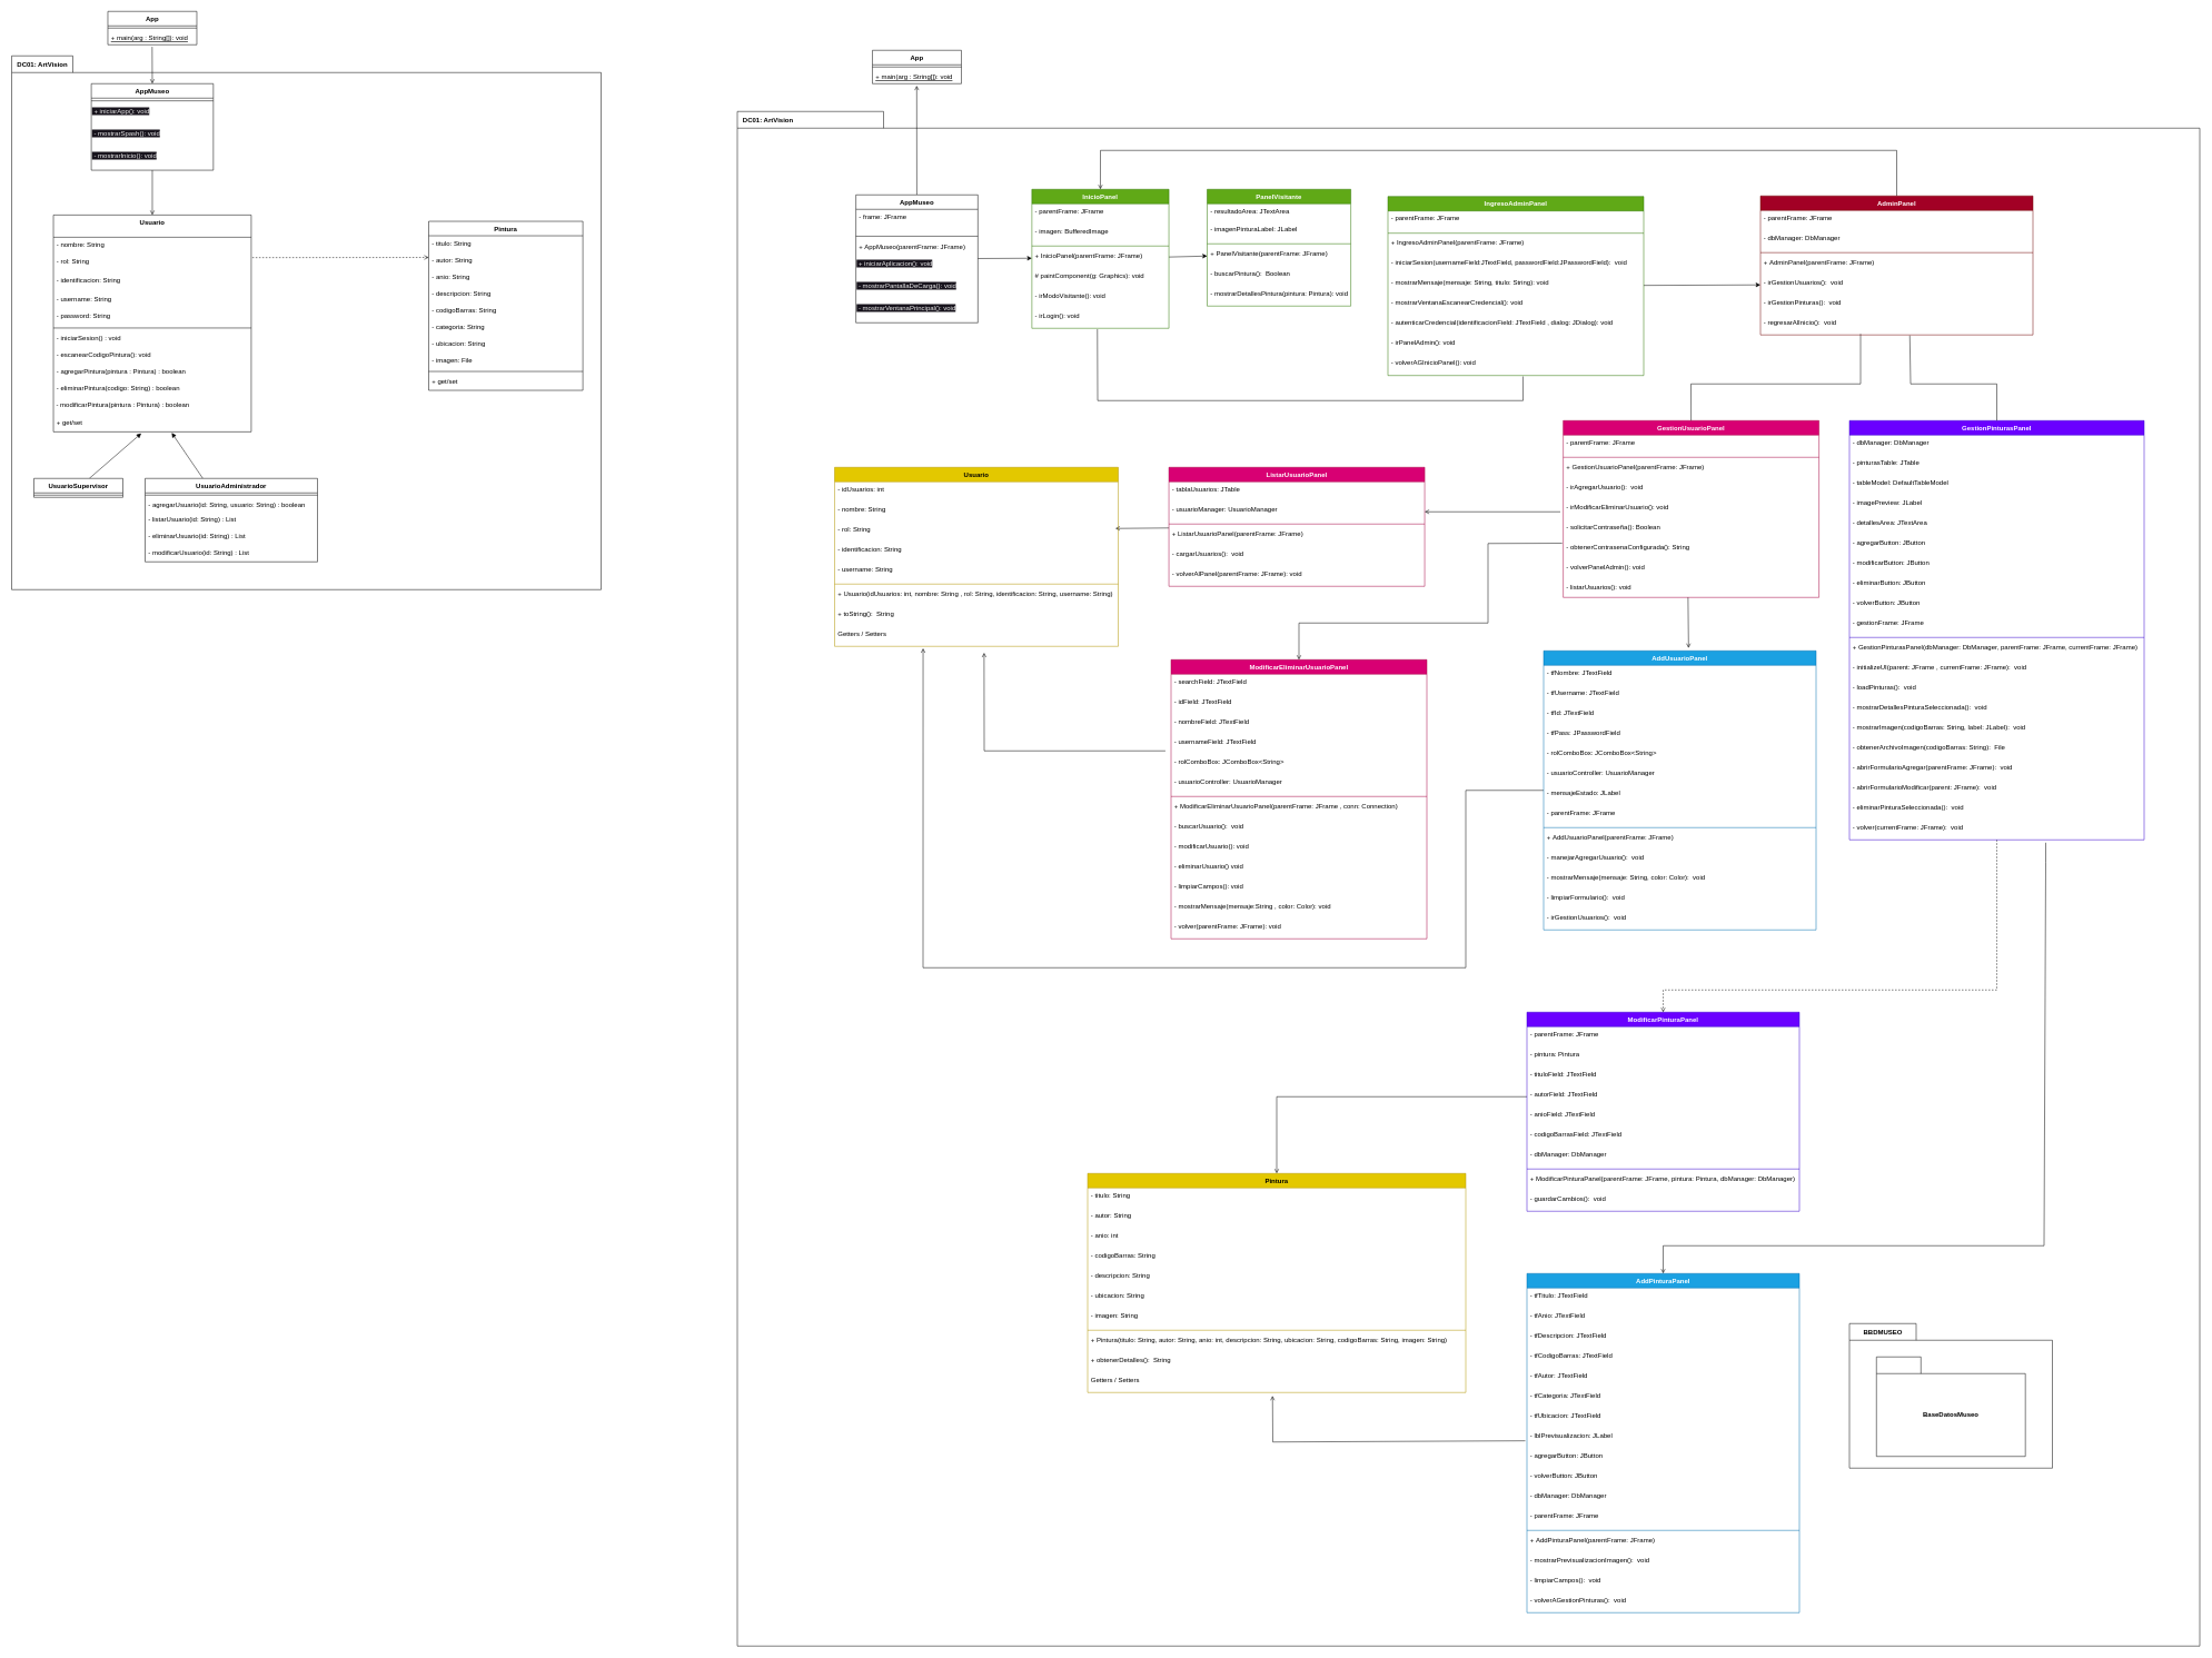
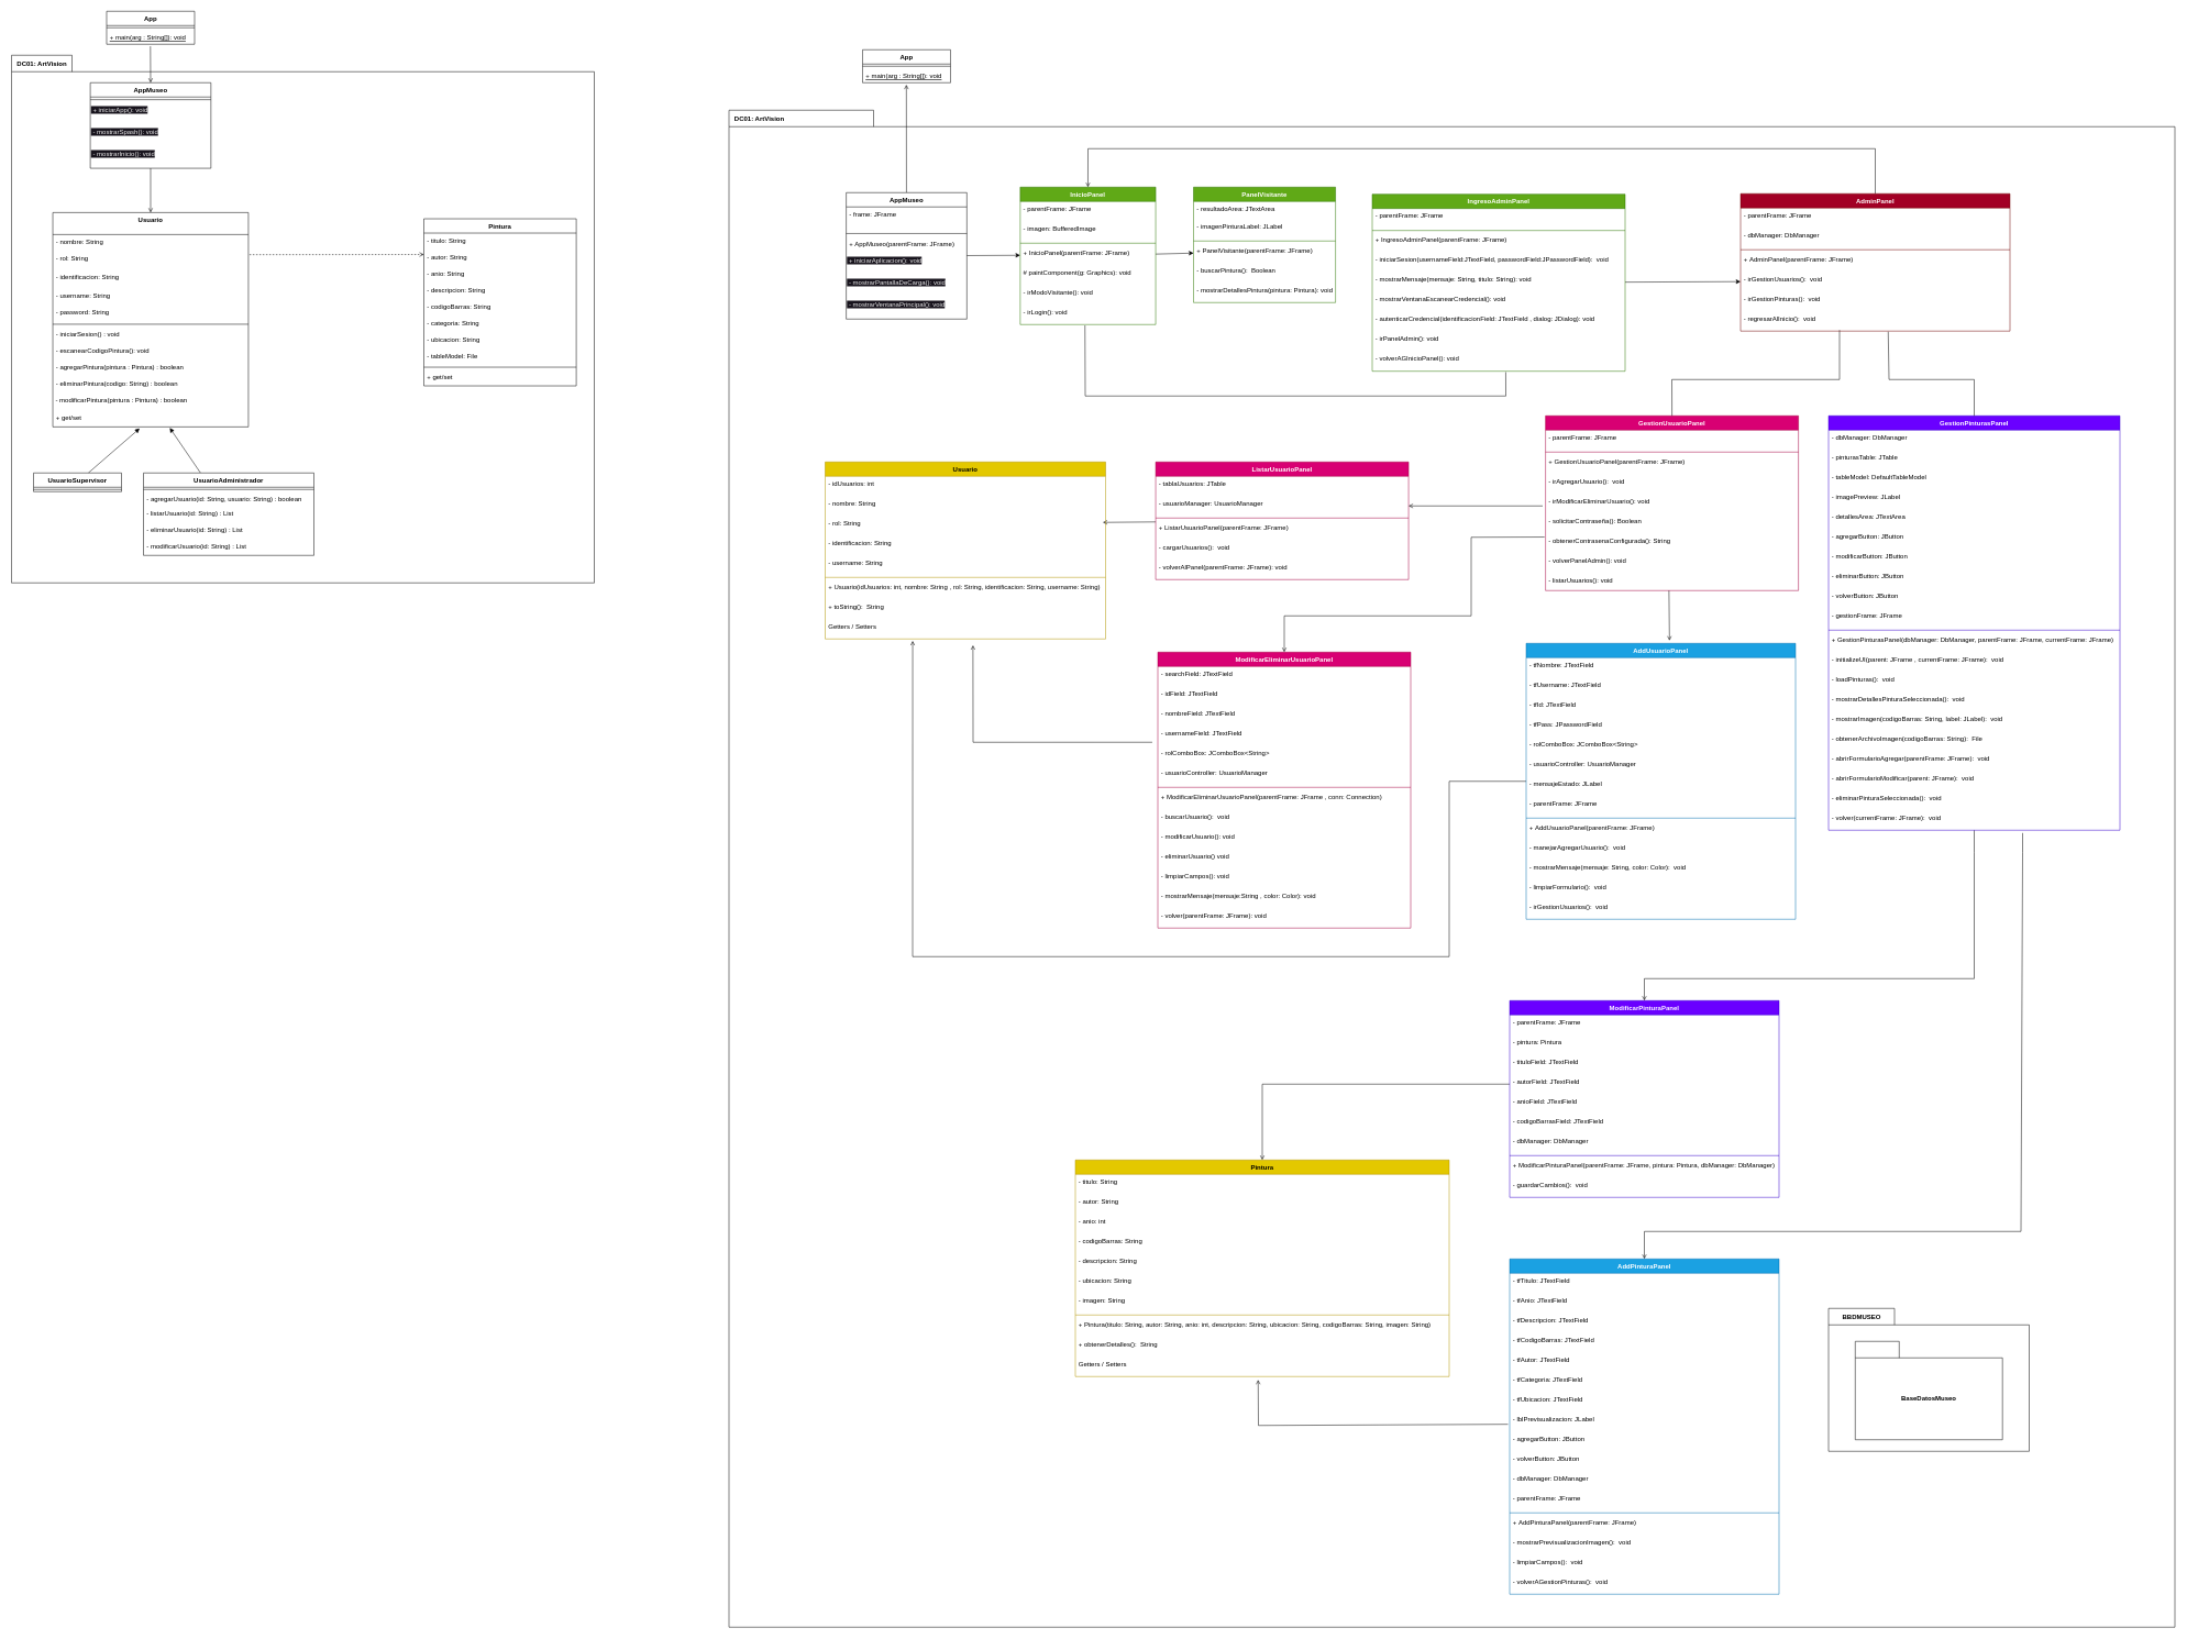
- <mxCell id="38" value="- imagen: File" style="text;strokeColor=none;fillColor=none;align=left;verticalAlign=top;spacingLeft=4;spacingRight=4;overflow=hidden;rotatable=0;points=[[0,0.5],[1,0.5]];portConstraint=eastwest;" vertex="1" parent="30"><mxGeometry y="236" width="277.232" height="30" as="geometry" /></mxCell>
+ <mxCell id="38" value="- tableModel: File" style="text;strokeColor=none;fillColor=none;align=left;verticalAlign=top;spacingLeft=4;spacingRight=4;overflow=hidden;rotatable=0;points=[[0,0.5],[1,0.5]];portConstraint=eastwest;" vertex="1" parent="30"><mxGeometry y="236" width="277.232" height="30" as="geometry" /></mxCell>
- <mxCell id="142" style="edgeStyle=none;rounded=0;html=1;entryX=0.5;entryY=0;entryDx=0;entryDy=0;startArrow=none;startFill=0;endArrow=open;endFill=0;dashed=1;" edge="1" parent="1" source="164" target="130"><mxGeometry relative="1" as="geometry"><Array as="points"><mxPoint x="3590" y="1550" /><mxPoint x="3590" y="1780" /><mxPoint x="2990" y="1780" /></Array></mxGeometry></mxCell>
+ <mxCell id="142" style="edgeStyle=none;rounded=0;html=1;entryX=0.5;entryY=0;entryDx=0;entryDy=0;startArrow=none;startFill=0;endArrow=open;endFill=0;" edge="1" parent="1" source="164" target="130"><mxGeometry relative="1" as="geometry"><Array as="points"><mxPoint x="3590" y="1550" /><mxPoint x="3590" y="1780" /><mxPoint x="2990" y="1780" /></Array></mxGeometry></mxCell>
